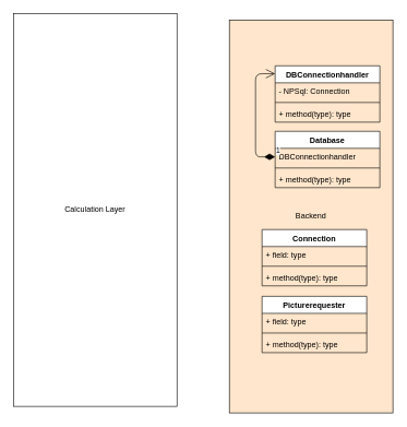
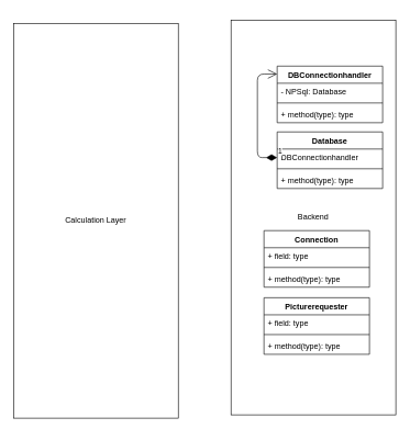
- <mxCell id="9" value="- NPSql: Connection" style="text;strokeColor=none;fillColor=none;align=left;verticalAlign=top;spacingLeft=4;spacingRight=4;overflow=hidden;rotatable=0;points=[[0,0.5],[1,0.5]];portConstraint=eastwest;" vertex="1" parent="8"><mxGeometry y="26" width="160" height="26" as="geometry" /></mxCell>
+ <mxCell id="9" value="- NPSql: Database" style="text;strokeColor=none;fillColor=none;align=left;verticalAlign=top;spacingLeft=4;spacingRight=4;overflow=hidden;rotatable=0;points=[[0,0.5],[1,0.5]];portConstraint=eastwest;" vertex="1" parent="8"><mxGeometry y="26" width="160" height="26" as="geometry" /></mxCell>
- <mxCell id="2" value="Calculation Layer" style="rounded=0;whiteSpace=wrap;html=1;" vertex="1" parent="1"><mxGeometry x="20" y="20" width="250" height="600" as="geometry" /></mxCell>
+ <mxCell id="2" value="Calculation Layer" style="rounded=0;whiteSpace=wrap;html=1;" vertex="1" parent="1"><mxGeometry x="20" y="35" width="250" height="600" as="geometry" /></mxCell>
- <mxCell id="3" value="Backend" style="rounded=0;whiteSpace=wrap;html=1;fillColor=#ffe6cc;" vertex="1" parent="1"><mxGeometry x="350" y="30" width="250" height="600" as="geometry" /></mxCell>
+ <mxCell id="3" value="Backend" style="rounded=0;whiteSpace=wrap;html=1;" vertex="1" parent="1"><mxGeometry x="350" y="30" width="250" height="600" as="geometry" /></mxCell>
